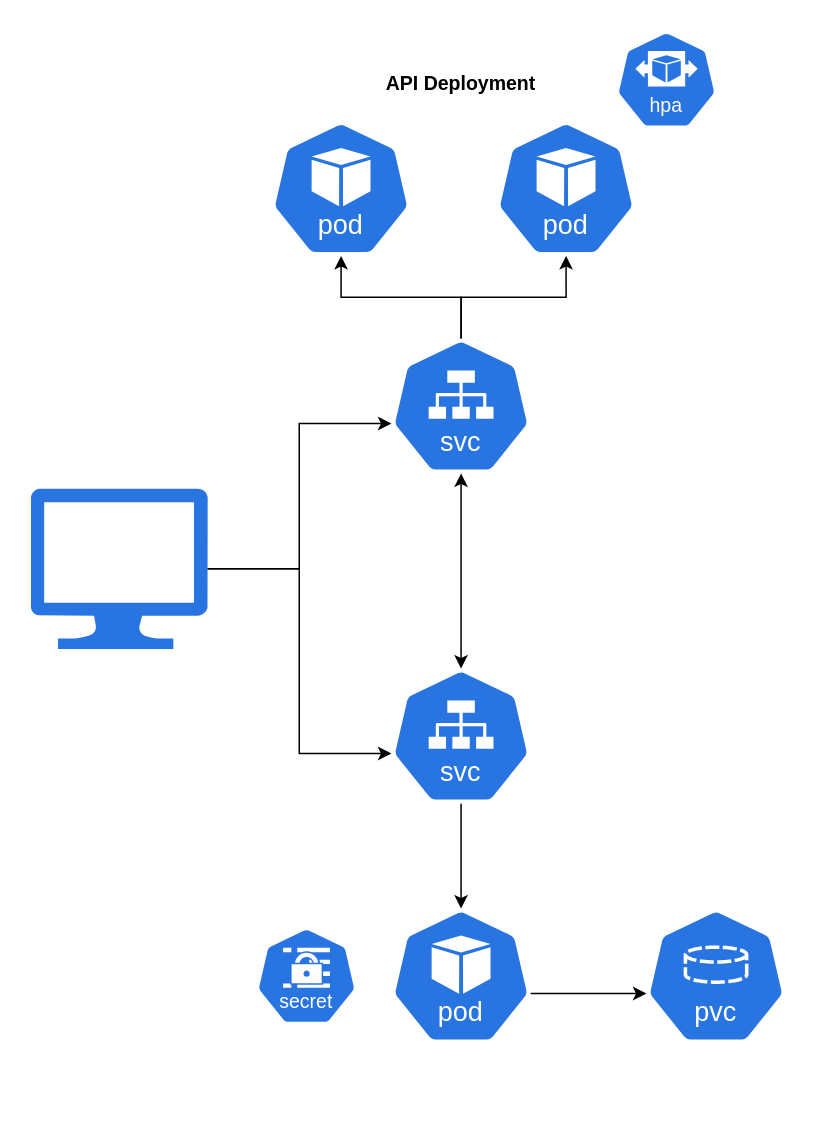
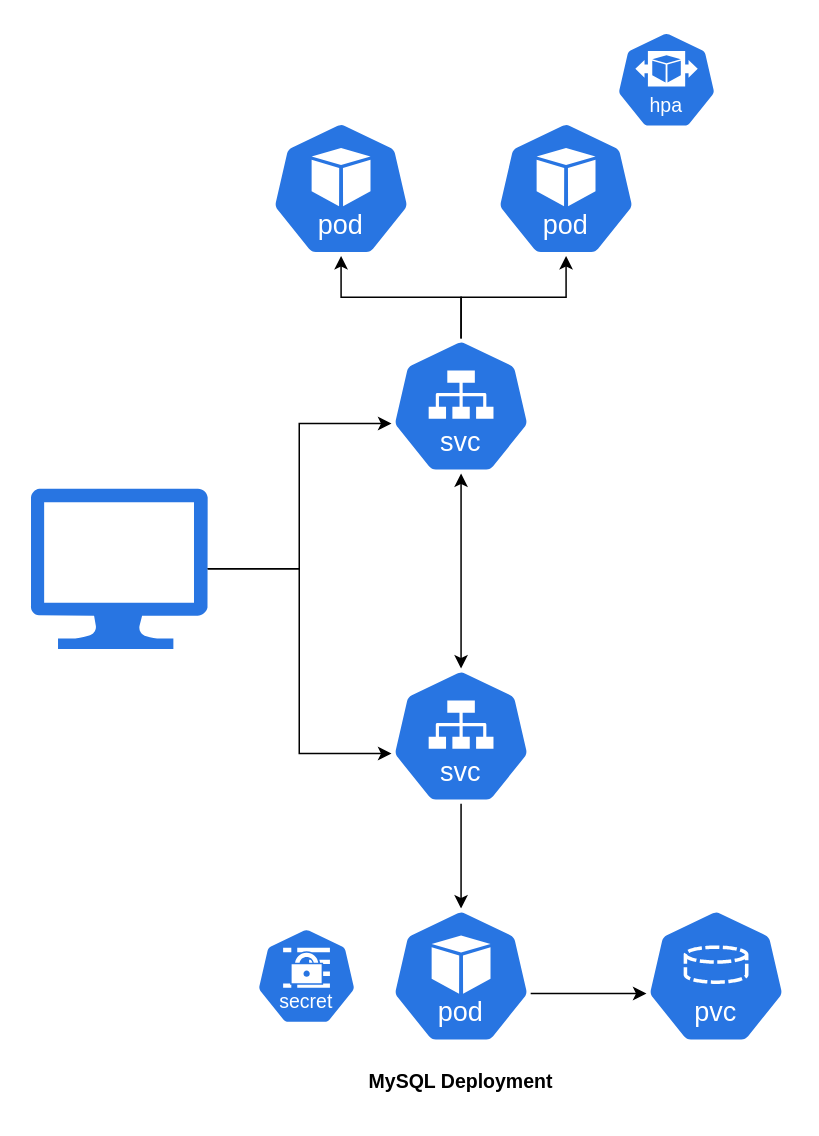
- <mxCell id="13" value="API Deployment" style="text;html=1;align=center;verticalAlign=middle;whiteSpace=wrap;rounded=0;fontSize=13;fontStyle=1" vertex="1" parent="1"><mxGeometry x="241.88" y="40" width="130" height="30" as="geometry" /></mxCell>
+ <mxCell id="12" value="MySQL Deployment" style="text;html=1;align=center;verticalAlign=middle;whiteSpace=wrap;rounded=0;fontSize=13;fontStyle=1" vertex="1" parent="1"><mxGeometry x="241.88" y="705" width="130" height="30" as="geometry" /></mxCell>
